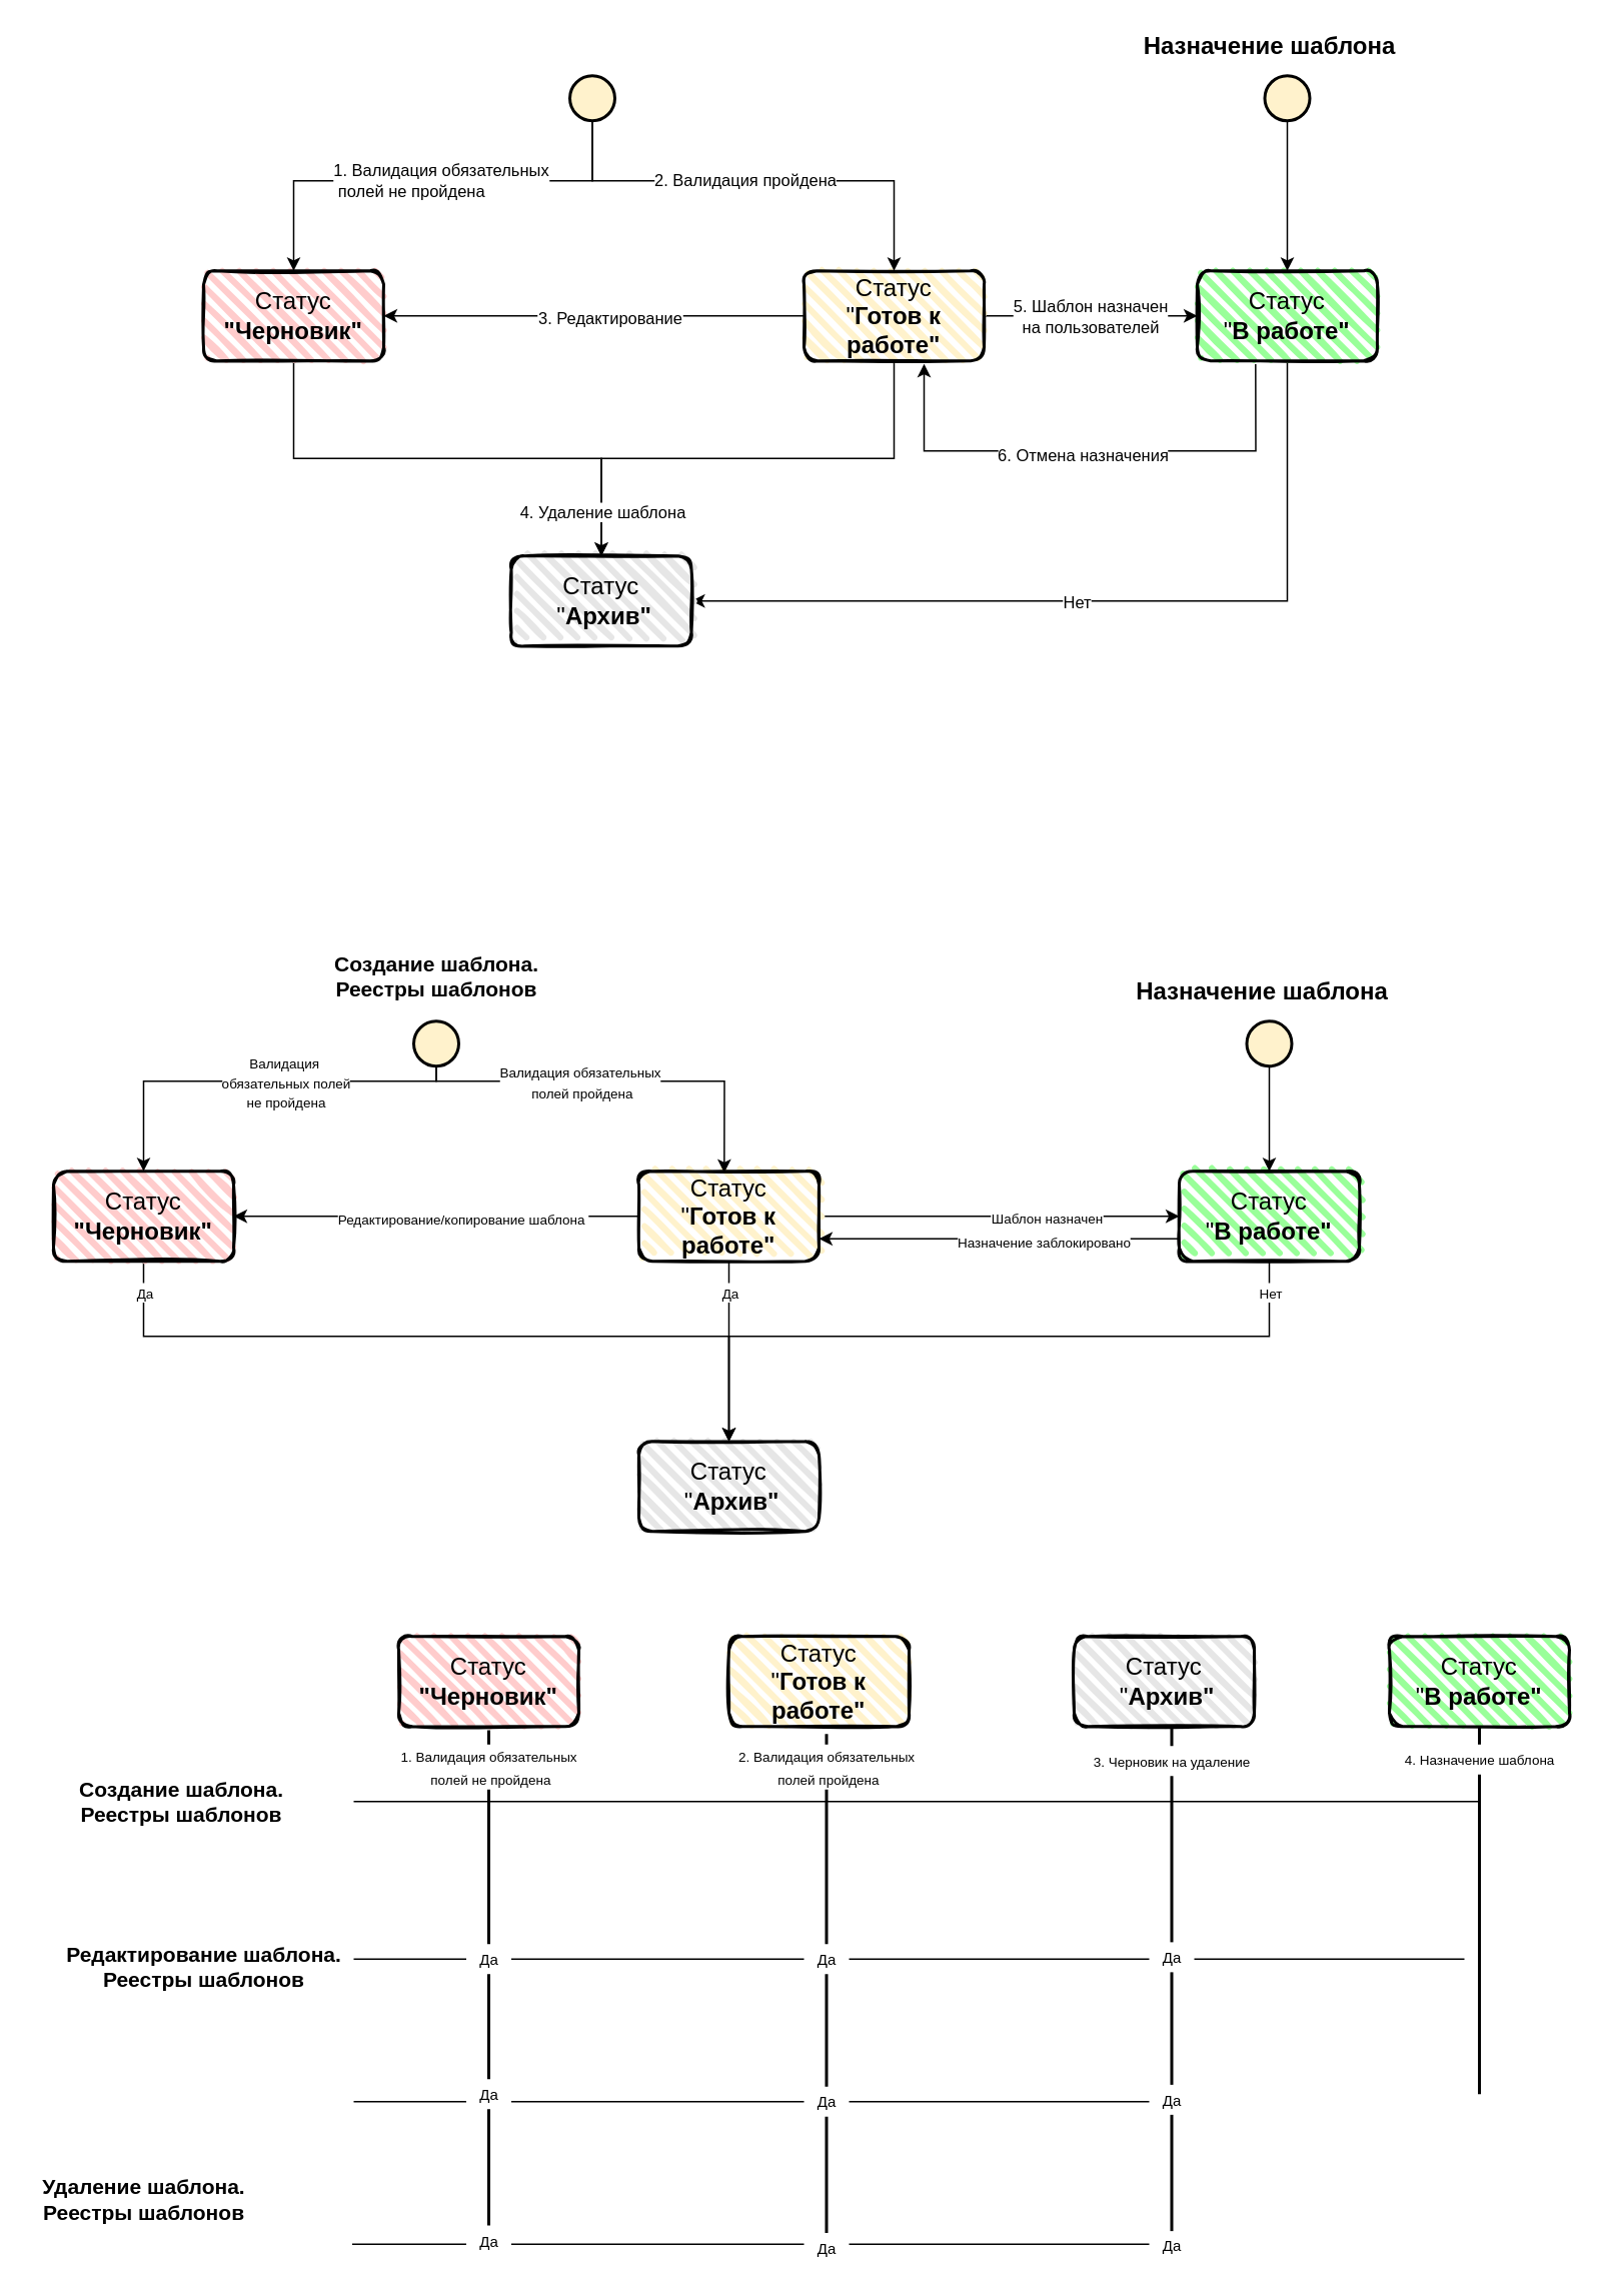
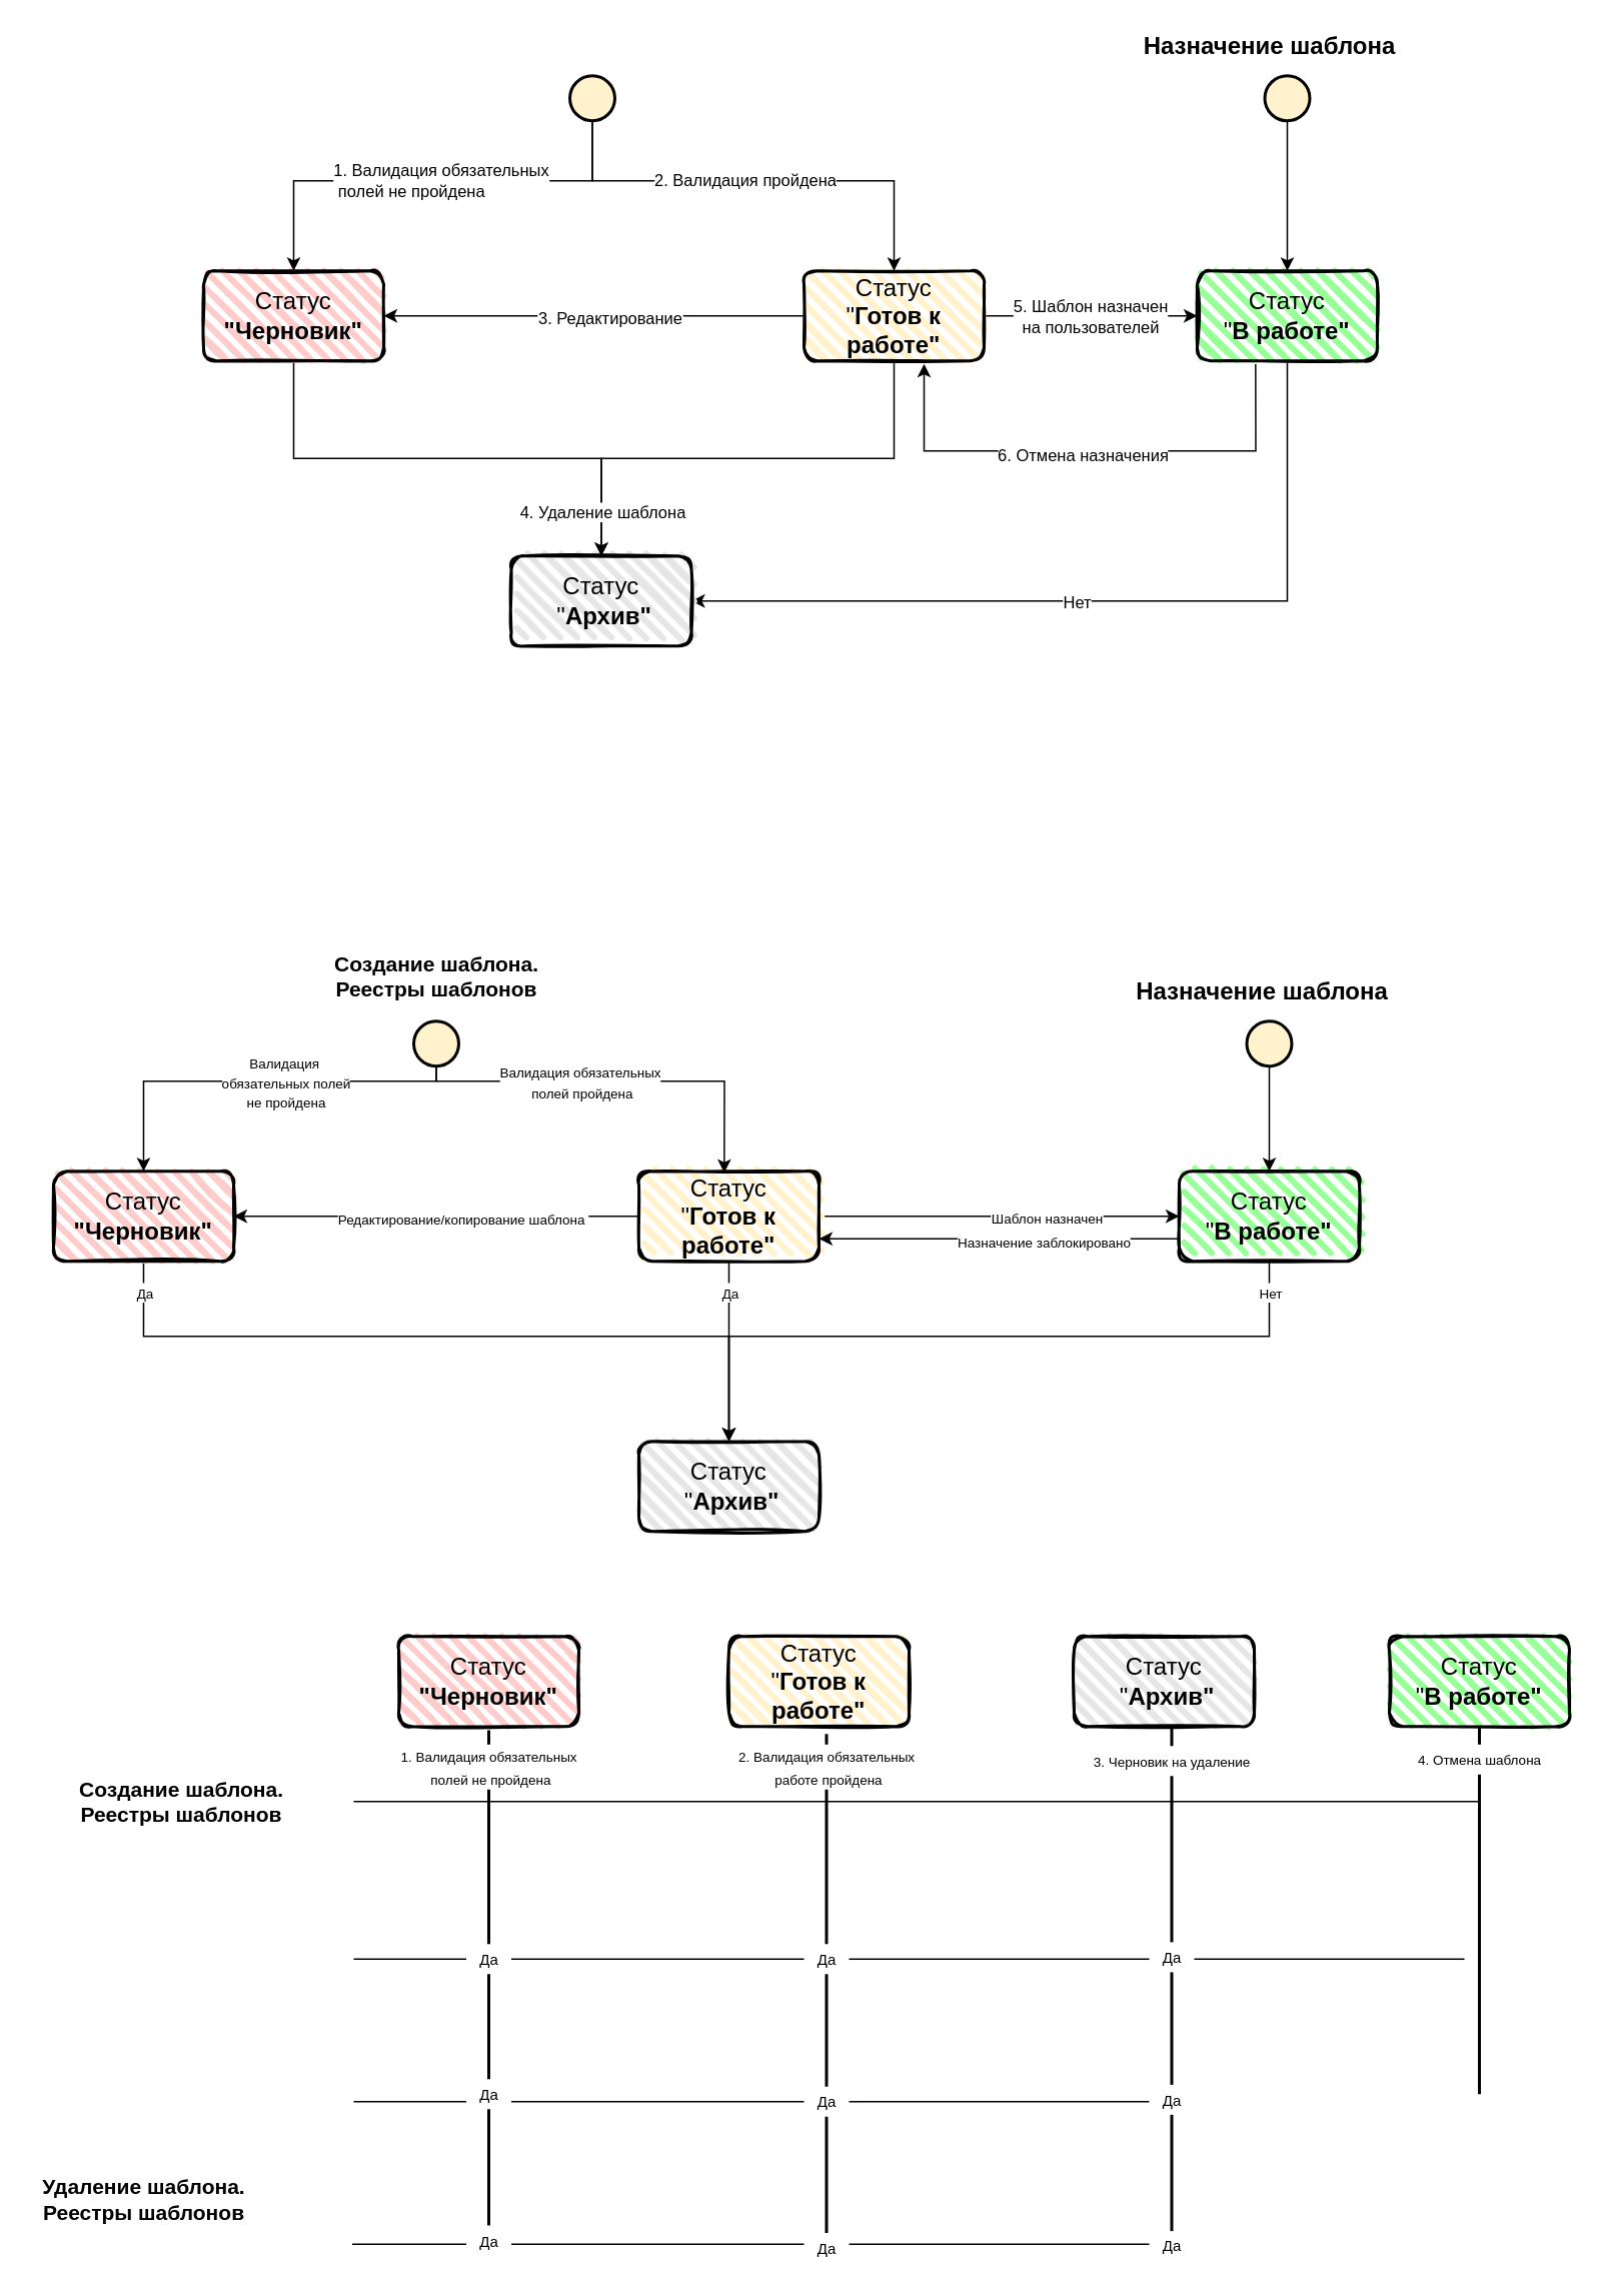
- <mxCell id="77" value="&lt;span style=&quot;font-size: 9px ; text-align: left ; background-color: rgb(255 , 255 , 255)&quot;&gt;4. Назначение шаблона&lt;/span&gt;" style="text;html=1;align=center;verticalAlign=middle;resizable=0;points=[];autosize=1;strokeColor=none;fillColor=#FFFFFF;" vertex="1" parent="1"><mxGeometry x="925" y="1162" width="120" height="20" as="geometry" /></mxCell>
+ <mxCell id="77" value="&lt;span style=&quot;font-size: 9px ; text-align: left ; background-color: rgb(255 , 255 , 255)&quot;&gt;4. Отмена шаблона&lt;/span&gt;" style="text;html=1;align=center;verticalAlign=middle;resizable=0;points=[];autosize=1;strokeColor=none;fillColor=#FFFFFF;" vertex="1" parent="1"><mxGeometry x="925" y="1162" width="120" height="20" as="geometry" /></mxCell>
- <mxCell id="64" value="&lt;span style=&quot;font-size: 9px ; text-align: left ; background-color: rgb(255 , 255 , 255)&quot;&gt;2. Валидация обязательных&lt;/span&gt;&lt;br style=&quot;font-size: 9px ; text-align: left ; background-color: rgb(255 , 255 , 255)&quot;&gt;&lt;span style=&quot;font-size: 9px ; text-align: left ; background-color: rgb(255 , 255 , 255)&quot;&gt;&amp;nbsp;полей пройдена&lt;/span&gt;" style="text;html=1;align=center;verticalAlign=middle;resizable=0;points=[];autosize=1;strokeColor=none;fillColor=#FFFFFF;" vertex="1" parent="1"><mxGeometry x="485" y="1162" width="130" height="30" as="geometry" /></mxCell>
+ <mxCell id="64" value="&lt;span style=&quot;font-size: 9px ; text-align: left ; background-color: rgb(255 , 255 , 255)&quot;&gt;2. Валидация обязательных&lt;/span&gt;&lt;br style=&quot;font-size: 9px ; text-align: left ; background-color: rgb(255 , 255 , 255)&quot;&gt;&lt;span style=&quot;font-size: 9px ; text-align: left ; background-color: rgb(255 , 255 , 255)&quot;&gt;&amp;nbsp;работе пройдена&lt;/span&gt;" style="text;html=1;align=center;verticalAlign=middle;resizable=0;points=[];autosize=1;strokeColor=none;fillColor=#FFFFFF;" vertex="1" parent="1"><mxGeometry x="485" y="1162" width="130" height="30" as="geometry" /></mxCell>
- <mxCell id="51" value="&lt;span style=&quot;background-color: rgb(255 , 255 , 255)&quot;&gt;&lt;font style=&quot;font-size: 14px&quot;&gt;&lt;b&gt;Редактирование шаблона. &lt;br&gt;Реестры шаблонов&lt;/b&gt;&lt;/font&gt;&lt;/span&gt;" style="text;html=1;align=center;verticalAlign=middle;resizable=0;points=[];autosize=1;strokeColor=none;fillColor=none;" vertex="1" parent="1"><mxGeometry x="35" y="1290" width="200" height="40" as="geometry" /></mxCell>
